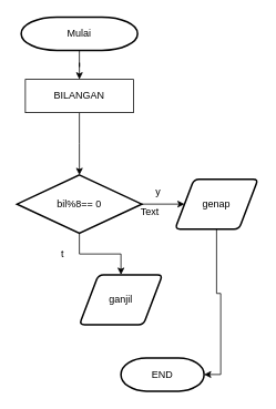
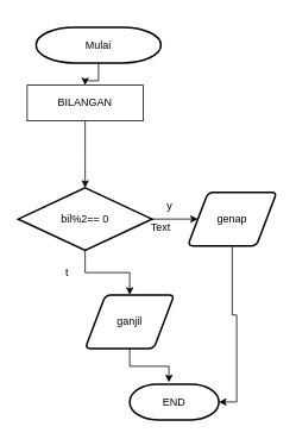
- <mxCell id="3" value="Mulai" style="strokeWidth=2;html=1;shape=mxgraph.flowchart.terminator;whiteSpace=wrap;" parent="1" vertex="1"><mxGeometry x="25" y="20" width="140" height="40" as="geometry" /></mxCell>
+ <mxCell id="3" value="Mulai" style="strokeWidth=2;html=1;shape=mxgraph.flowchart.terminator;whiteSpace=wrap;" parent="1" vertex="1"><mxGeometry x="40" y="30" width="140" height="40" as="geometry" /></mxCell>
- <mxCell id="9" value="bil%8== 0" style="strokeWidth=2;html=1;shape=mxgraph.flowchart.decision;whiteSpace=wrap;" parent="1" vertex="1"><mxGeometry x="20" y="210" width="150" height="70" as="geometry" /></mxCell>
+ <mxCell id="9" value="bil%2== 0" style="strokeWidth=2;html=1;shape=mxgraph.flowchart.decision;whiteSpace=wrap;" parent="1" vertex="1"><mxGeometry x="20" y="210" width="150" height="70" as="geometry" /></mxCell>
+ <mxCell id="16" style="edgeStyle=orthogonalEdgeStyle;rounded=0;orthogonalLoop=1;jettySize=auto;html=1;exitX=0.5;exitY=1;exitDx=0;exitDy=0;entryX=0.44;entryY=-0.05;entryDx=0;entryDy=0;entryPerimeter=0;" parent="1" source="10" target="12" edge="1"><mxGeometry relative="1" as="geometry" /></mxCell>
